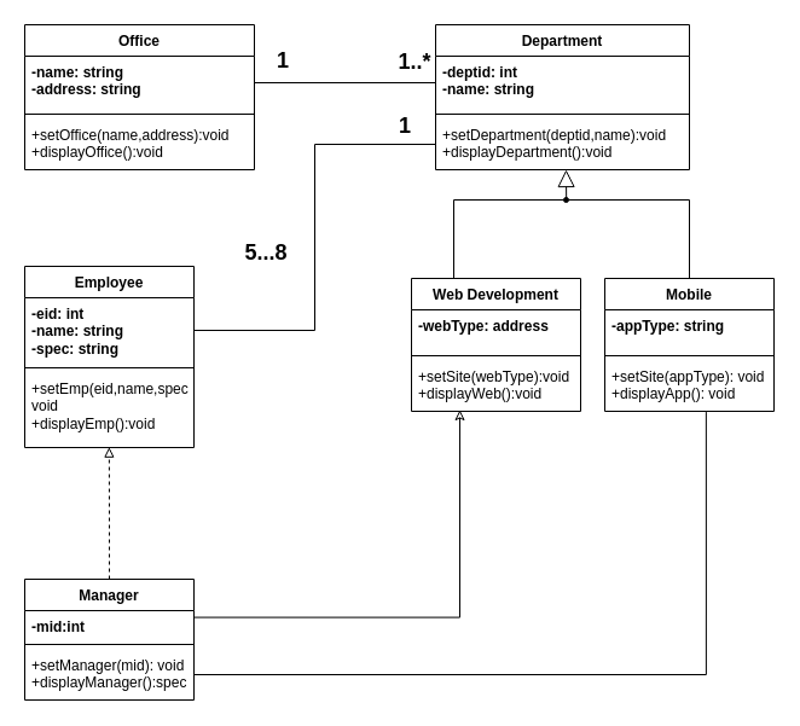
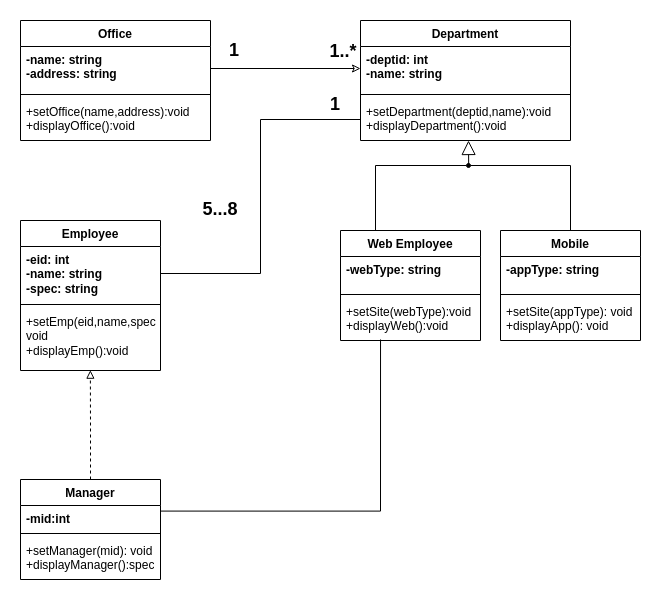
- <mxCell id="22" style="edgeStyle=orthogonalEdgeStyle;rounded=0;orthogonalLoop=1;jettySize=auto;html=1;exitX=1;exitY=0.5;exitDx=0;exitDy=0;entryX=0;entryY=0.5;entryDx=0;entryDy=0;endArrow=none;endFill=0;" parent="1" source="3" target="7" edge="1"><mxGeometry relative="1" as="geometry" /></mxCell>
+ <mxCell id="22" style="edgeStyle=orthogonalEdgeStyle;rounded=0;orthogonalLoop=1;jettySize=auto;html=1;exitX=1;exitY=0.5;exitDx=0;exitDy=0;entryX=0;entryY=0.5;entryDx=0;entryDy=0;endArrow=classic;endFill=0;" parent="1" source="3" target="7" edge="1"><mxGeometry relative="1" as="geometry" /></mxCell>
- <mxCell id="10" value="Web Development" style="swimlane;fontStyle=1;align=center;verticalAlign=top;childLayout=stackLayout;horizontal=1;startSize=26;horizontalStack=0;resizeParent=1;resizeParentMax=0;resizeLast=0;collapsible=1;marginBottom=0;whiteSpace=wrap;html=1;" parent="1" vertex="1"><mxGeometry x="340" y="230" width="140" height="110" as="geometry" /></mxCell>
+ <mxCell id="10" value="Web Employee" style="swimlane;fontStyle=1;align=center;verticalAlign=top;childLayout=stackLayout;horizontal=1;startSize=26;horizontalStack=0;resizeParent=1;resizeParentMax=0;resizeLast=0;collapsible=1;marginBottom=0;whiteSpace=wrap;html=1;" parent="1" vertex="1"><mxGeometry x="340" y="230" width="140" height="110" as="geometry" /></mxCell>
- <mxCell id="11" value="&lt;div&gt;&lt;b&gt;-webType: address&lt;/b&gt;&lt;/div&gt;&lt;div&gt;&lt;br&gt;&lt;/div&gt;" style="text;strokeColor=none;fillColor=none;align=left;verticalAlign=top;spacingLeft=4;spacingRight=4;overflow=hidden;rotatable=0;points=[[0,0.5],[1,0.5]];portConstraint=eastwest;whiteSpace=wrap;html=1;" parent="10" vertex="1"><mxGeometry y="26" width="140" height="34" as="geometry" /></mxCell>
+ <mxCell id="11" value="&lt;div&gt;&lt;b&gt;-webType: string&lt;/b&gt;&lt;/div&gt;&lt;div&gt;&lt;br&gt;&lt;/div&gt;" style="text;strokeColor=none;fillColor=none;align=left;verticalAlign=top;spacingLeft=4;spacingRight=4;overflow=hidden;rotatable=0;points=[[0,0.5],[1,0.5]];portConstraint=eastwest;whiteSpace=wrap;html=1;" parent="10" vertex="1"><mxGeometry y="26" width="140" height="34" as="geometry" /></mxCell>
- <mxCell id="38" style="edgeStyle=orthogonalEdgeStyle;rounded=0;orthogonalLoop=1;jettySize=auto;html=1;endArrow=classic;endFill=0;exitX=0.997;exitY=0.233;exitDx=0;exitDy=0;exitPerimeter=0;entryX=0.286;entryY=0.976;entryDx=0;entryDy=0;entryPerimeter=0;" edge="1" parent="1" source="33" target="13"><mxGeometry relative="1" as="geometry"><mxPoint x="190" y="512.6" as="sourcePoint" /><mxPoint x="380" y="344" as="targetPoint" /><Array as="points"><mxPoint x="380" y="511" /></Array></mxGeometry></mxCell>
+ <mxCell id="38" style="edgeStyle=orthogonalEdgeStyle;rounded=0;orthogonalLoop=1;jettySize=auto;html=1;endArrow=none;endFill=0;exitX=0.997;exitY=0.233;exitDx=0;exitDy=0;exitPerimeter=0;entryX=0.286;entryY=0.976;entryDx=0;entryDy=0;entryPerimeter=0;" edge="1" parent="1" source="33" target="13"><mxGeometry relative="1" as="geometry"><mxPoint x="190" y="512.6" as="sourcePoint" /><mxPoint x="380" y="344" as="targetPoint" /><Array as="points"><mxPoint x="380" y="511" /></Array></mxGeometry></mxCell>
- <mxCell id="37" style="edgeStyle=orthogonalEdgeStyle;rounded=0;orthogonalLoop=1;jettySize=auto;html=1;entryX=0.599;entryY=1.014;entryDx=0;entryDy=0;entryPerimeter=0;endArrow=none;endFill=0;" parent="1" source="35" target="17" edge="1"><mxGeometry relative="1" as="geometry" /></mxCell>
